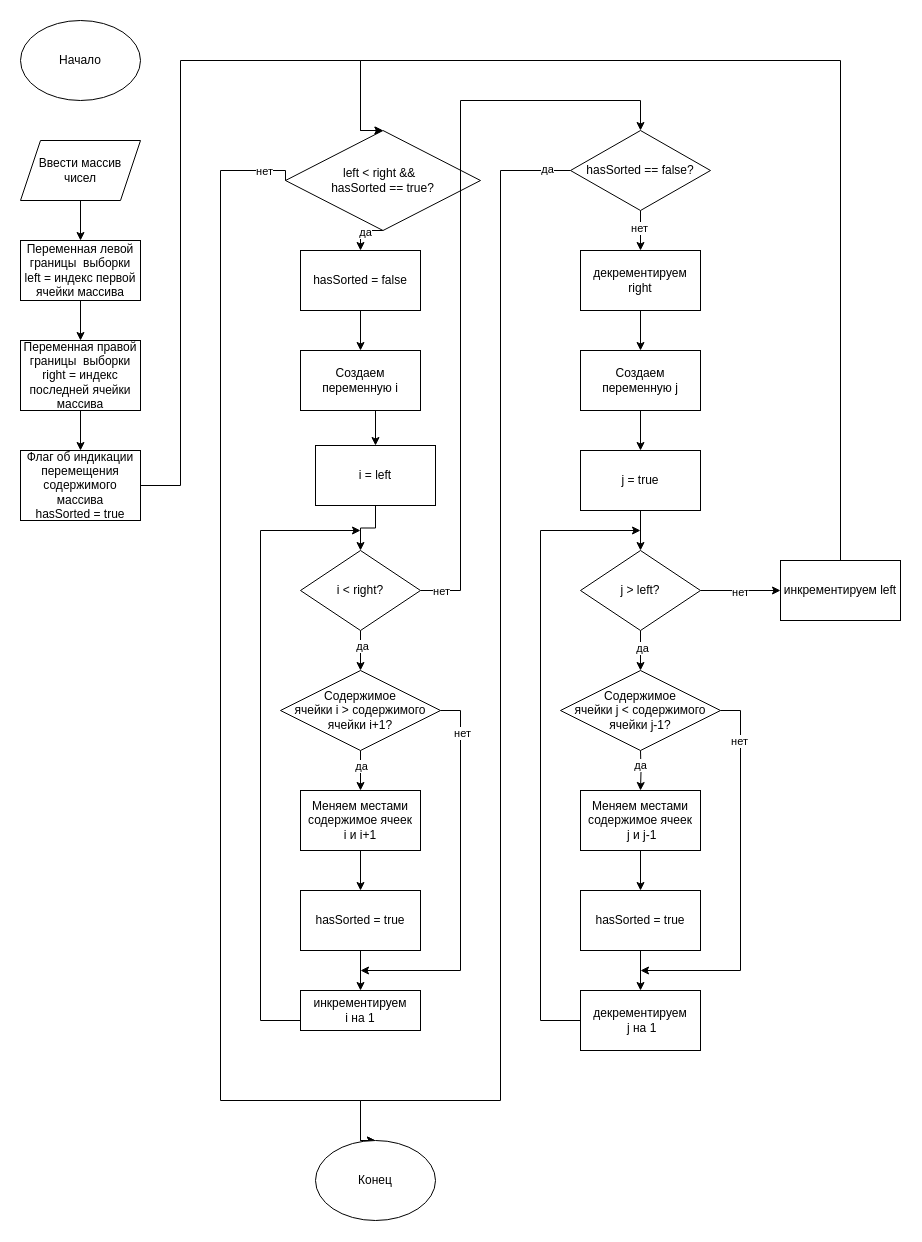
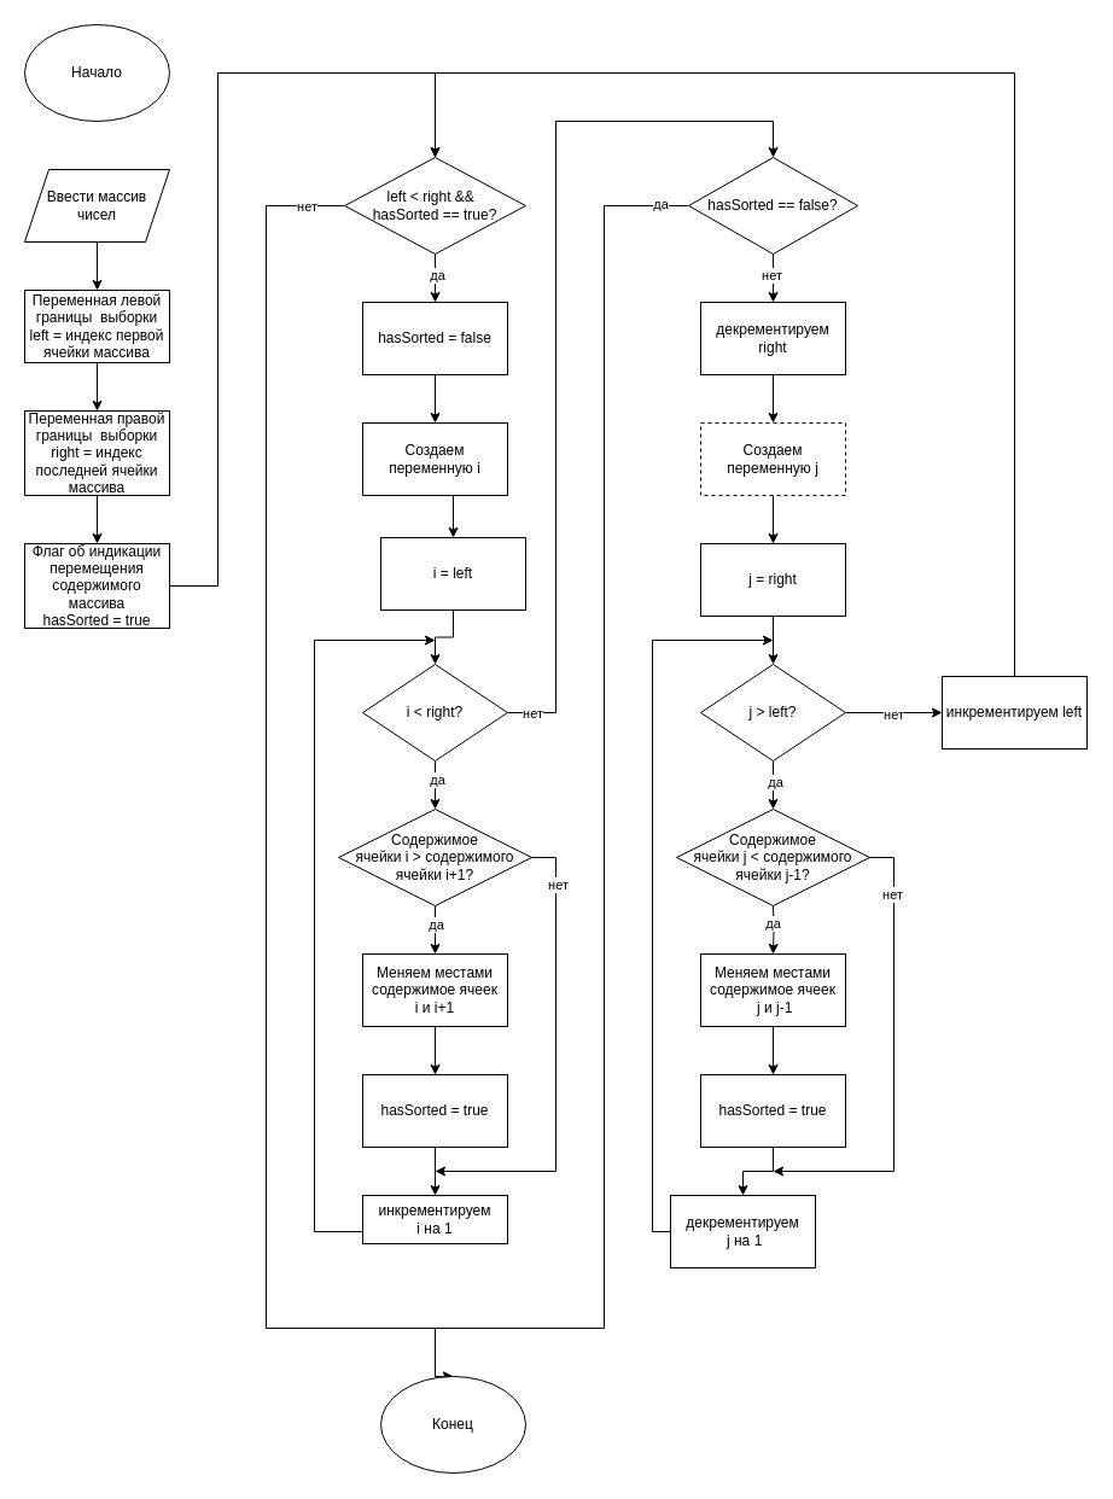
- <mxCell id="15" value="left &amp;lt; right &amp;amp;&amp;amp;&amp;nbsp;&amp;nbsp;&lt;br&gt;hasSorted == true?" style="rhombus;whiteSpace=wrap;html=1;" parent="1" vertex="1"><mxGeometry x="285" y="130" width="195" height="100" as="geometry" /></mxCell>
+ <mxCell id="15" value="left &amp;lt; right &amp;amp;&amp;amp;&amp;nbsp;&amp;nbsp;&lt;br&gt;hasSorted == true?" style="rhombus;whiteSpace=wrap;html=1;" parent="1" vertex="1"><mxGeometry x="285" y="130" width="150" height="80" as="geometry" /></mxCell>
- <mxCell id="47" value="Создаем переменную j" style="rounded=0;whiteSpace=wrap;html=1;" parent="1" vertex="1"><mxGeometry x="580" y="350" width="120" height="60" as="geometry" /></mxCell>
+ <mxCell id="47" value="Создаем переменную j" style="rounded=0;whiteSpace=wrap;html=1;dashed=1;" parent="1" vertex="1"><mxGeometry x="580" y="350" width="120" height="60" as="geometry" /></mxCell>
- <mxCell id="49" value="j = true" style="rounded=0;whiteSpace=wrap;html=1;" parent="1" vertex="1"><mxGeometry x="580" y="450" width="120" height="60" as="geometry" /></mxCell>
+ <mxCell id="49" value="j = right" style="rounded=0;whiteSpace=wrap;html=1;" parent="1" vertex="1"><mxGeometry x="580" y="450" width="120" height="60" as="geometry" /></mxCell>
- <mxCell id="65" value="декрементируем&lt;br&gt;&amp;nbsp;j на 1" style="rounded=0;whiteSpace=wrap;html=1;" parent="1" vertex="1"><mxGeometry x="580" y="990" width="120" height="60" as="geometry" /></mxCell>
+ <mxCell id="65" value="декрементируем&lt;br&gt;&amp;nbsp;j на 1" style="rounded=0;whiteSpace=wrap;html=1;" parent="1" vertex="1"><mxGeometry x="555" y="990" width="120" height="60" as="geometry" /></mxCell>
